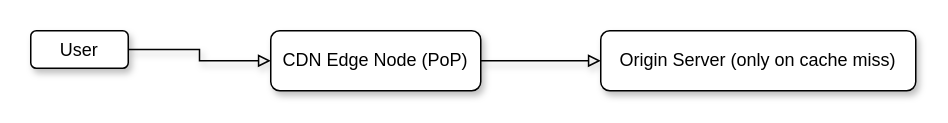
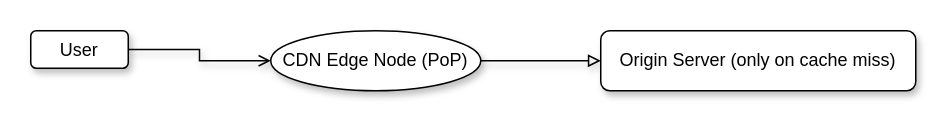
- <mxCell id="2" style="edgeStyle=orthogonalEdgeStyle;rounded=0;orthogonalLoop=1;jettySize=auto;html=1;entryX=0;entryY=0.5;entryDx=0;entryDy=0;endArrow=block;endFill=0;shadow=1;" parent="1" source="3" target="5" edge="1"><mxGeometry relative="1" as="geometry" /></mxCell>
+ <mxCell id="2" style="edgeStyle=orthogonalEdgeStyle;rounded=0;orthogonalLoop=1;jettySize=auto;html=1;entryX=0;entryY=0.5;entryDx=0;entryDy=0;endArrow=open;endFill=0;shadow=1;" parent="1" source="3" target="5" edge="1"><mxGeometry relative="1" as="geometry" /></mxCell>
- <mxCell id="5" value="CDN Edge Node (PoP)" style="rounded=1;whiteSpace=wrap;html=1;shadow=1;" parent="1" vertex="1"><mxGeometry x="180" y="20" width="140" height="40" as="geometry" /></mxCell>
+ <mxCell id="5" value="CDN Edge Node (PoP)" style="ellipse;whiteSpace=wrap;html=1;shadow=1;" parent="1" vertex="1"><mxGeometry x="180" y="20" width="140" height="40" as="geometry" /></mxCell>
